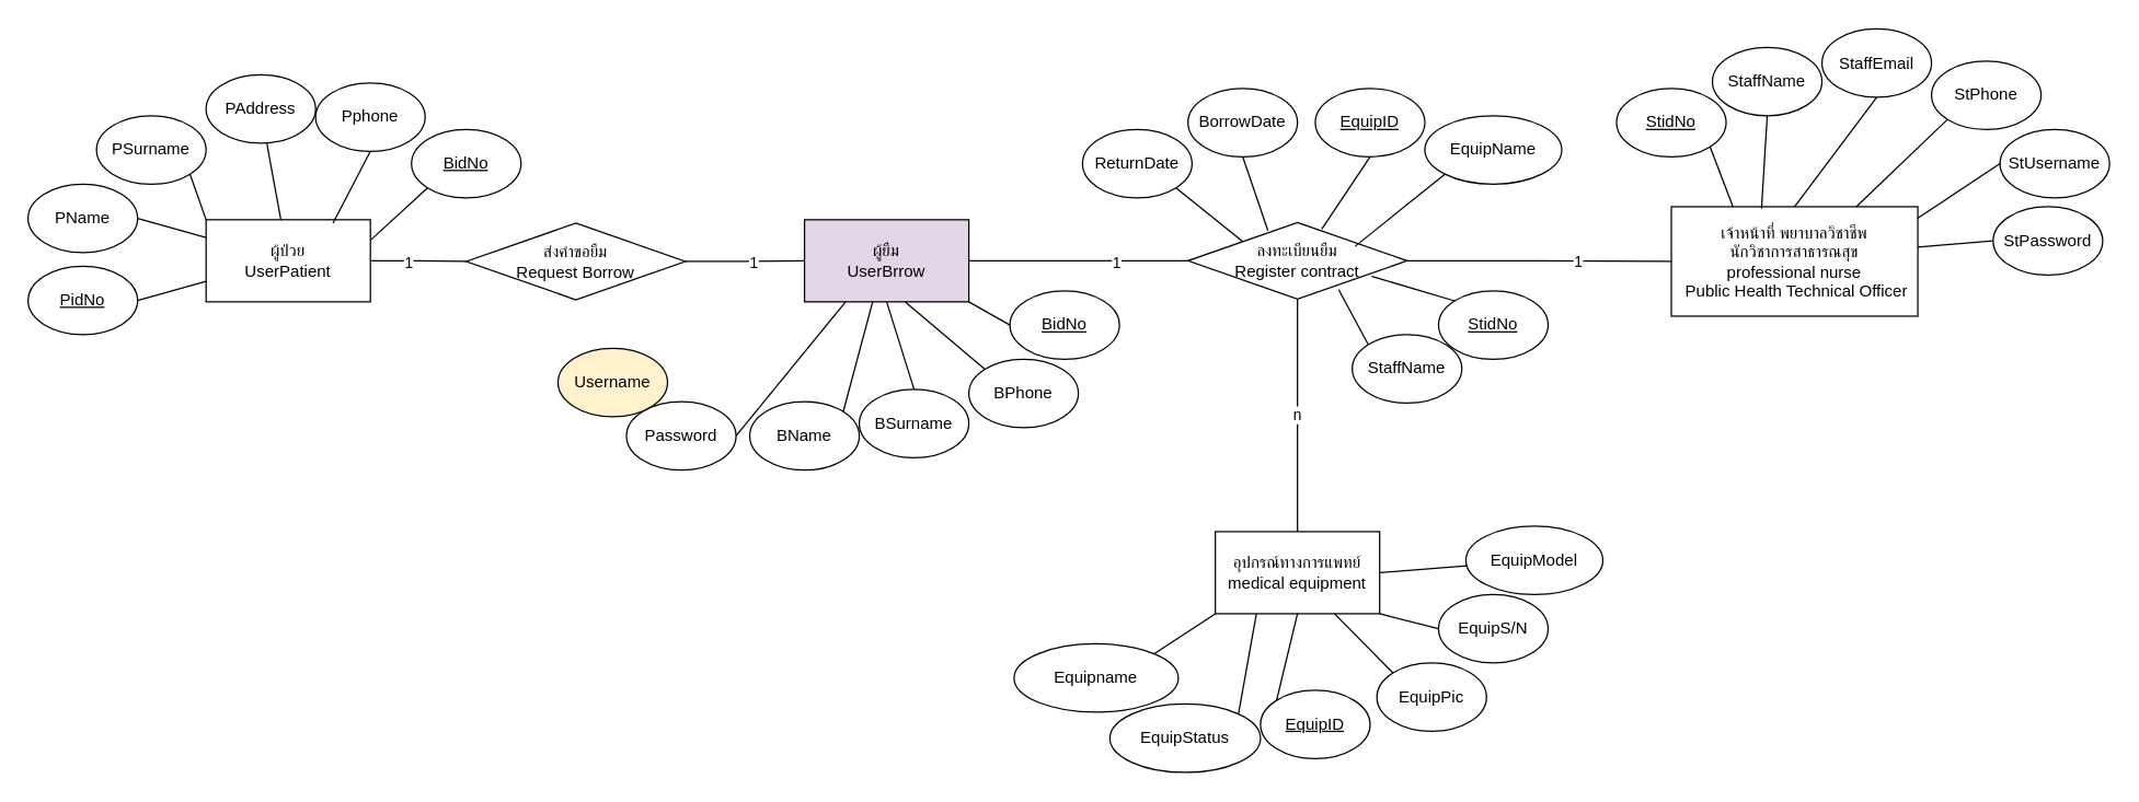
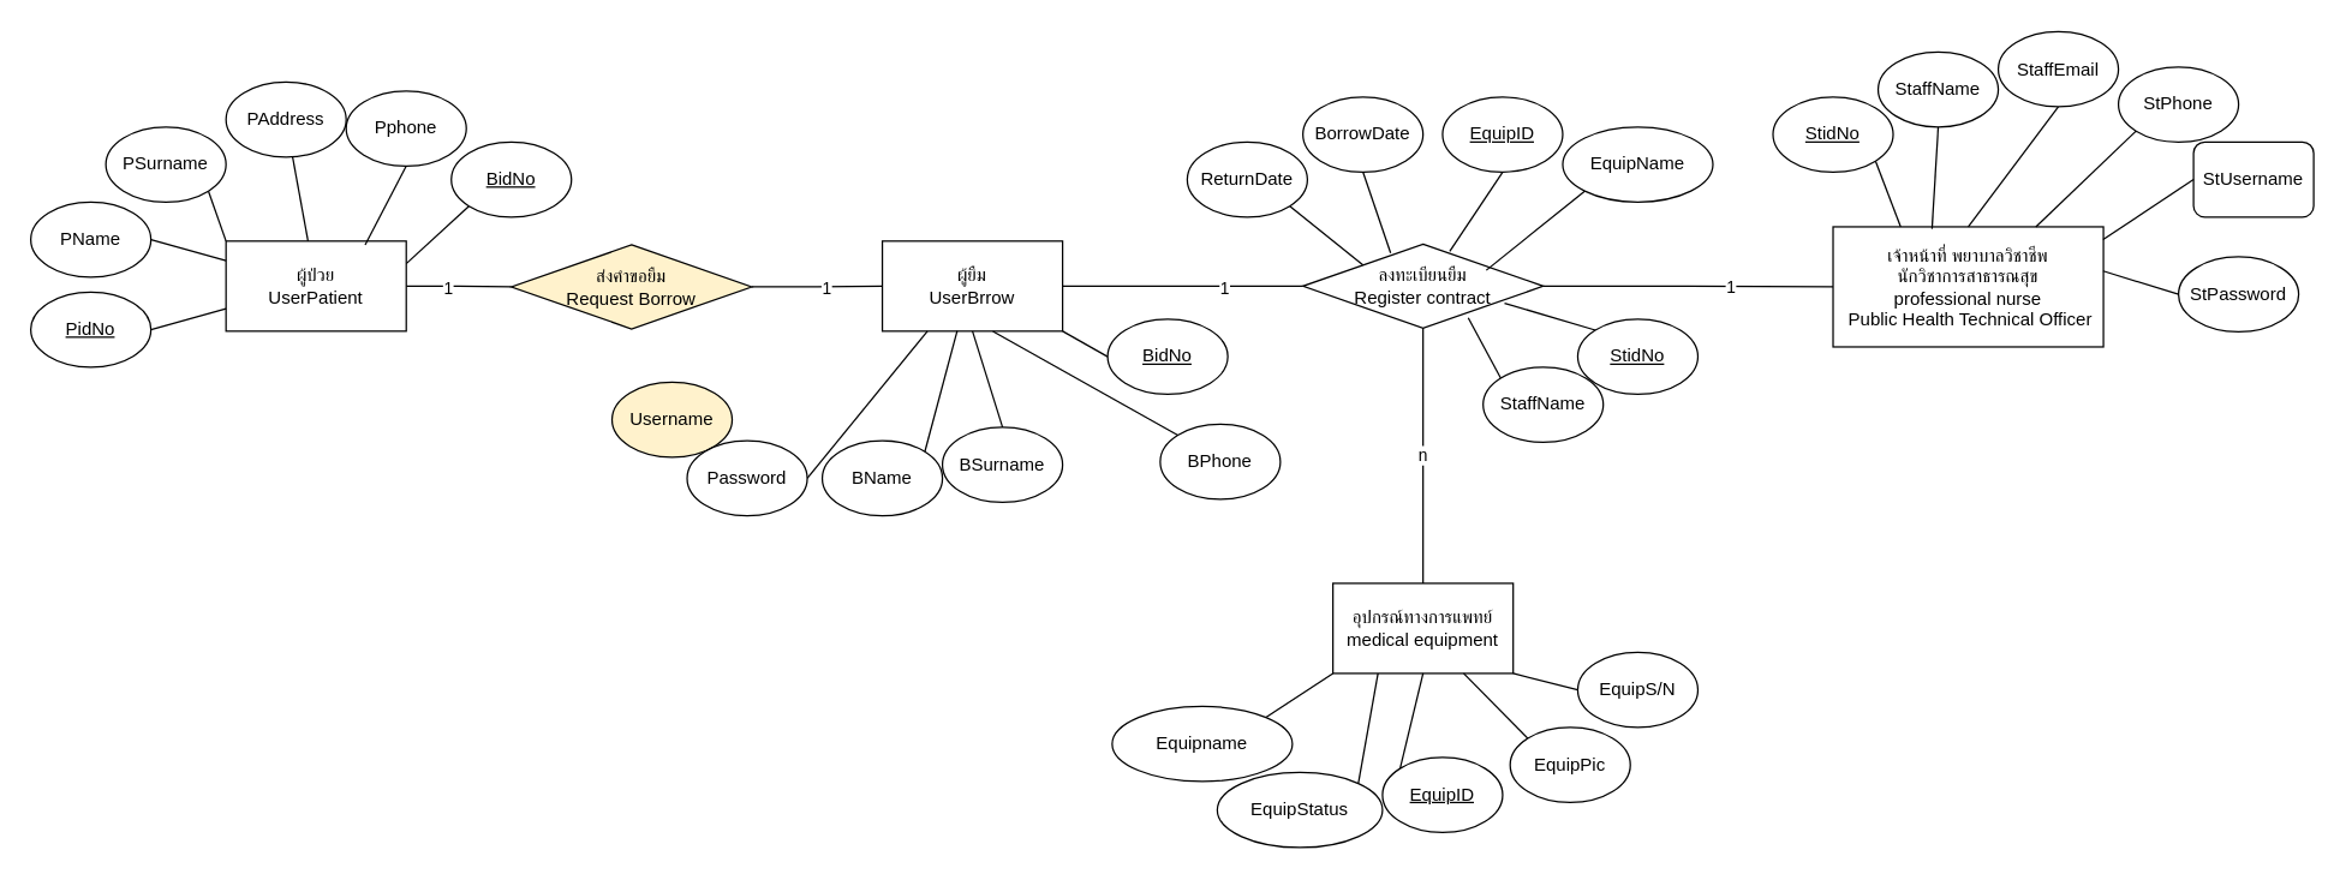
- <mxCell id="23" value="StUsername" style="ellipse;whiteSpace=wrap;html=1;" parent="1" vertex="1"><mxGeometry x="1460" y="94" width="80" height="50" as="geometry" /></mxCell>
+ <mxCell id="23" value="StUsername" style="whiteSpace=wrap;html=1;rounded=1;" parent="1" vertex="1"><mxGeometry x="1460" y="94" width="80" height="50" as="geometry" /></mxCell>
- <mxCell id="25" value="StPassword" style="ellipse;whiteSpace=wrap;html=1;" parent="1" vertex="1"><mxGeometry x="1455" y="150.5" width="80" height="50" as="geometry" /></mxCell>
+ <mxCell id="25" value="StPassword" style="ellipse;whiteSpace=wrap;html=1;" parent="1" vertex="1"><mxGeometry x="1450" y="170.5" width="80" height="50" as="geometry" /></mxCell>
- <mxCell id="44" value="ผู้ยืม&lt;br&gt;UserBrrow" style="rounded=0;whiteSpace=wrap;html=1;fillColor=#e1d5e7;" parent="1" vertex="1"><mxGeometry x="587" y="160" width="120" height="60" as="geometry" /></mxCell>
+ <mxCell id="44" value="ผู้ยืม&lt;br&gt;UserBrrow" style="rounded=0;whiteSpace=wrap;html=1;" parent="1" vertex="1"><mxGeometry x="587" y="160" width="120" height="60" as="geometry" /></mxCell>
- <mxCell id="58" value="ส่งคำขอยืม&lt;br&gt;Request Borrow" style="rhombus;whiteSpace=wrap;html=1;" vertex="1" parent="1"><mxGeometry x="340" y="162.5" width="160" height="56" as="geometry" /></mxCell>
+ <mxCell id="58" value="ส่งคำขอยืม&lt;br&gt;Request Borrow" style="rhombus;whiteSpace=wrap;html=1;fillColor=#fff2cc;" vertex="1" parent="1"><mxGeometry x="340" y="162.5" width="160" height="56" as="geometry" /></mxCell>
- <mxCell id="45" value="BPhone" style="ellipse;whiteSpace=wrap;html=1;" parent="1" vertex="1"><mxGeometry x="707" y="262" width="80" height="50" as="geometry" /></mxCell>
+ <mxCell id="45" value="BPhone" style="ellipse;whiteSpace=wrap;html=1;" parent="1" vertex="1"><mxGeometry x="772" y="282" width="80" height="50" as="geometry" /></mxCell>
- <mxCell id="17" value="EquipModel" style="ellipse;whiteSpace=wrap;html=1;" parent="1" vertex="1"><mxGeometry x="1070" y="384" width="100" height="50" as="geometry" /></mxCell>
- <mxCell id="11" style="rounded=0;orthogonalLoop=1;jettySize=auto;html=1;exitX=1;exitY=0.5;exitDx=0;exitDy=0;endArrow=none;endFill=0;" edge="1" parent="1" source="13" target="17"><mxGeometry relative="1" as="geometry" /></mxCell>
